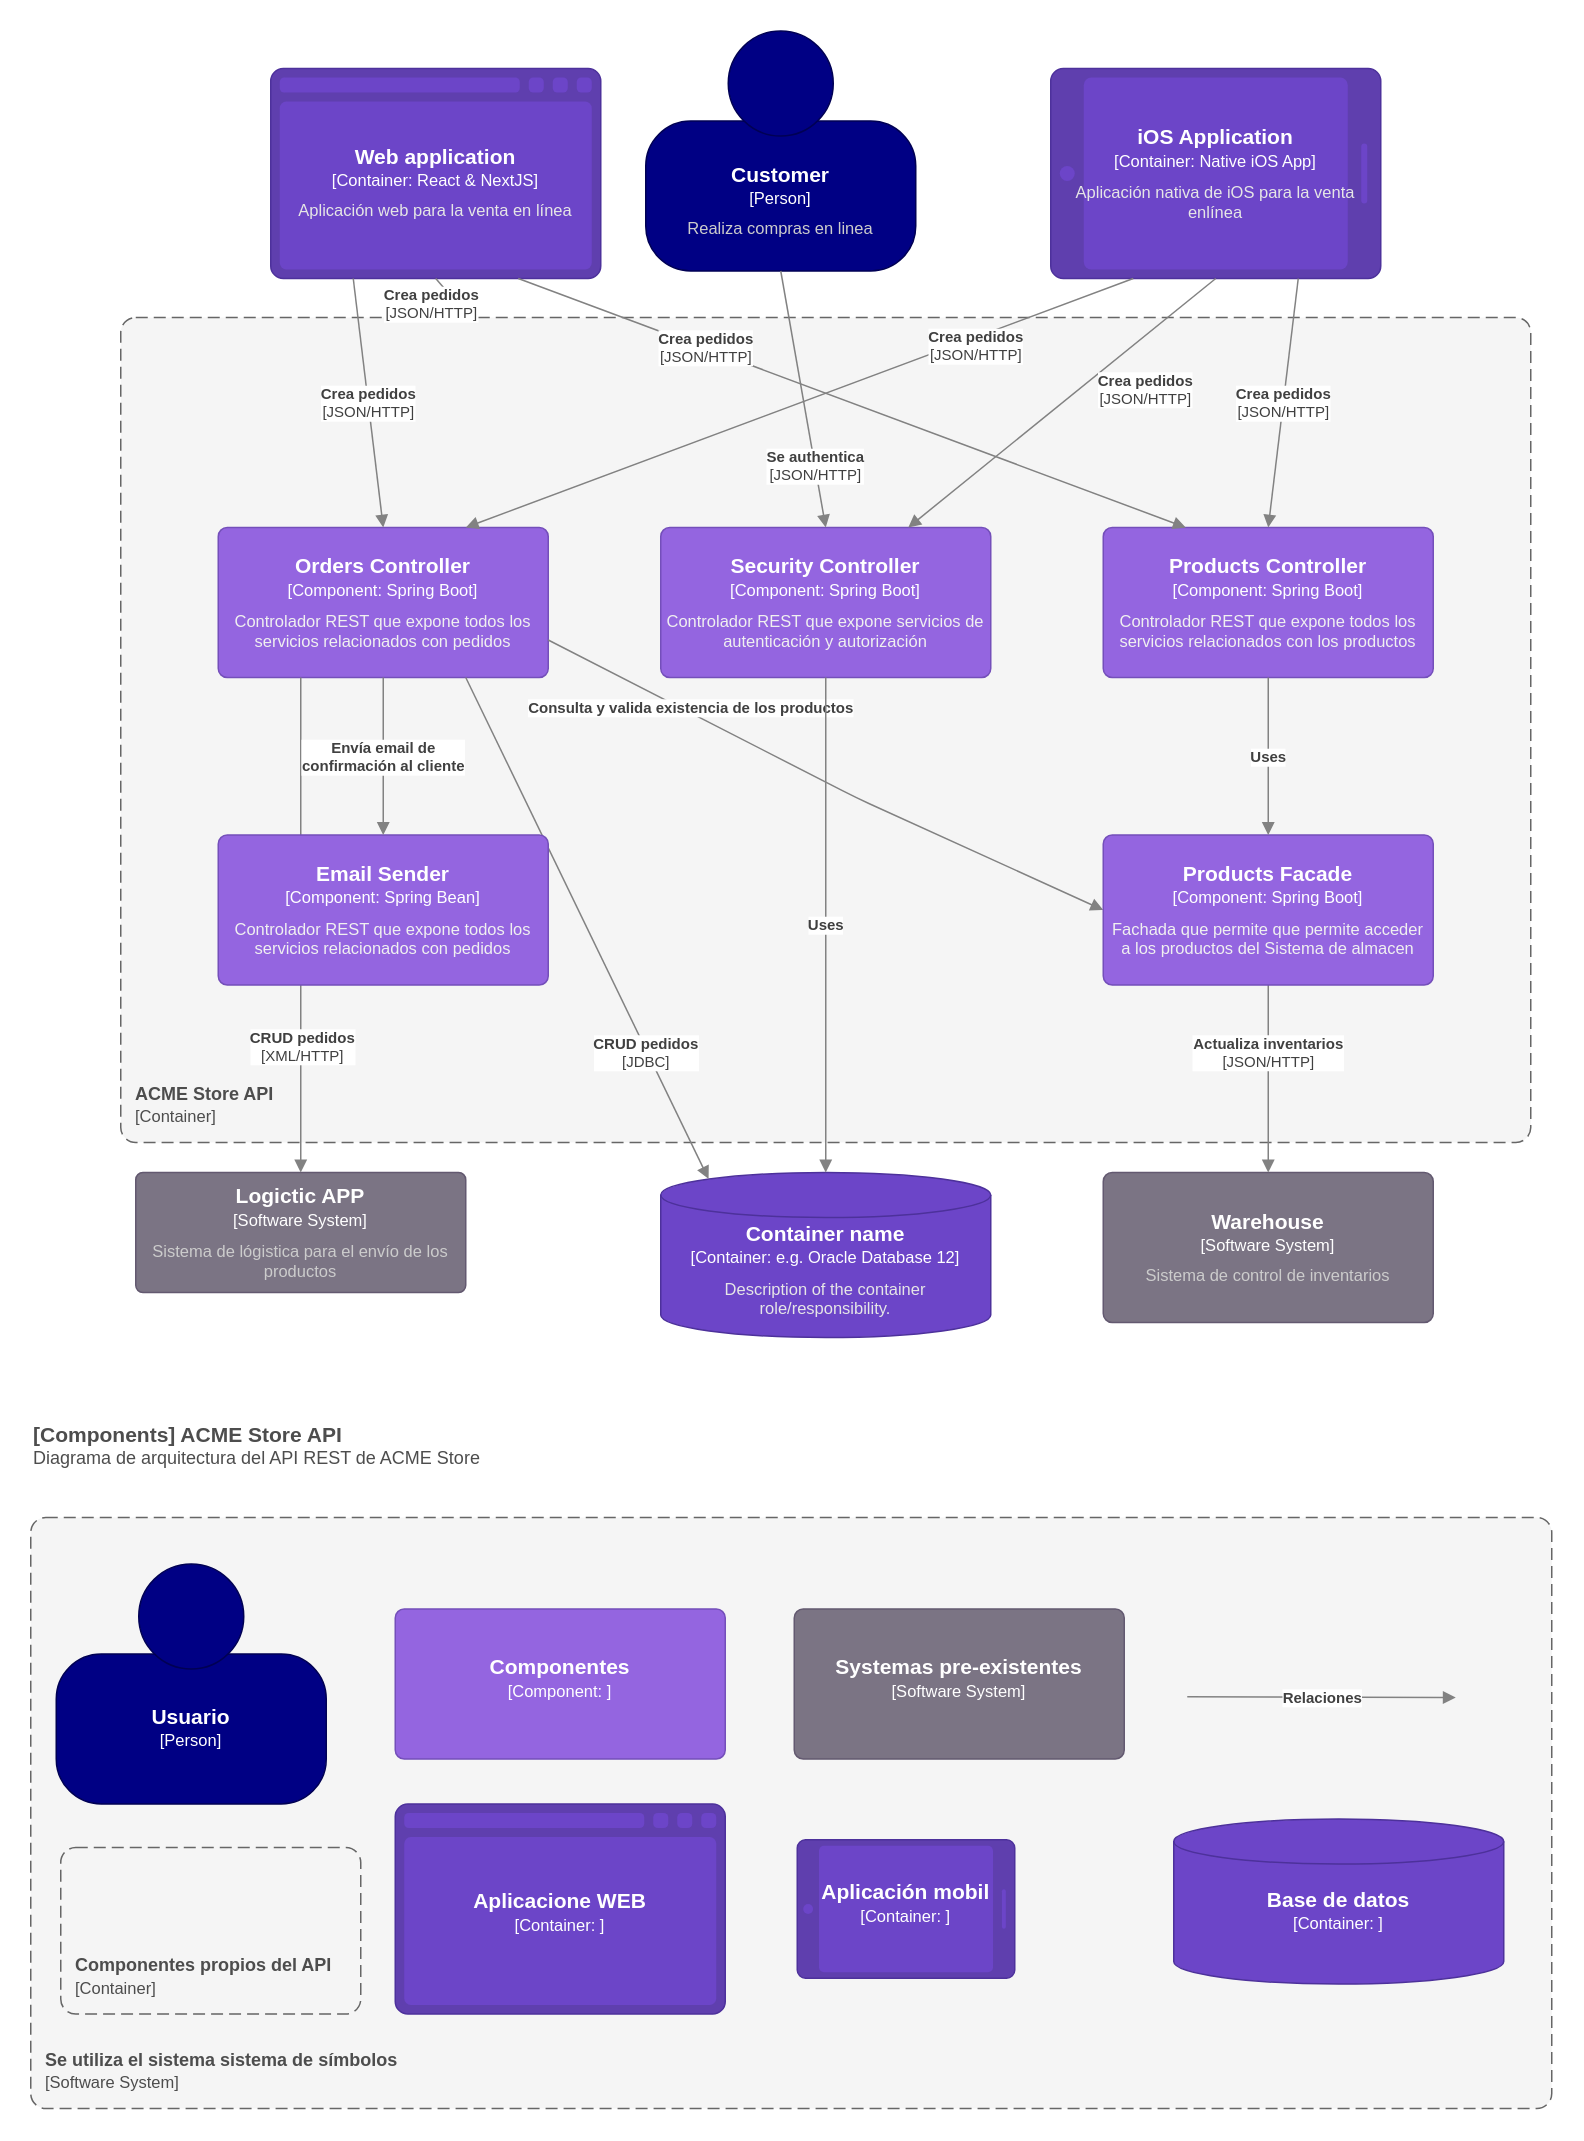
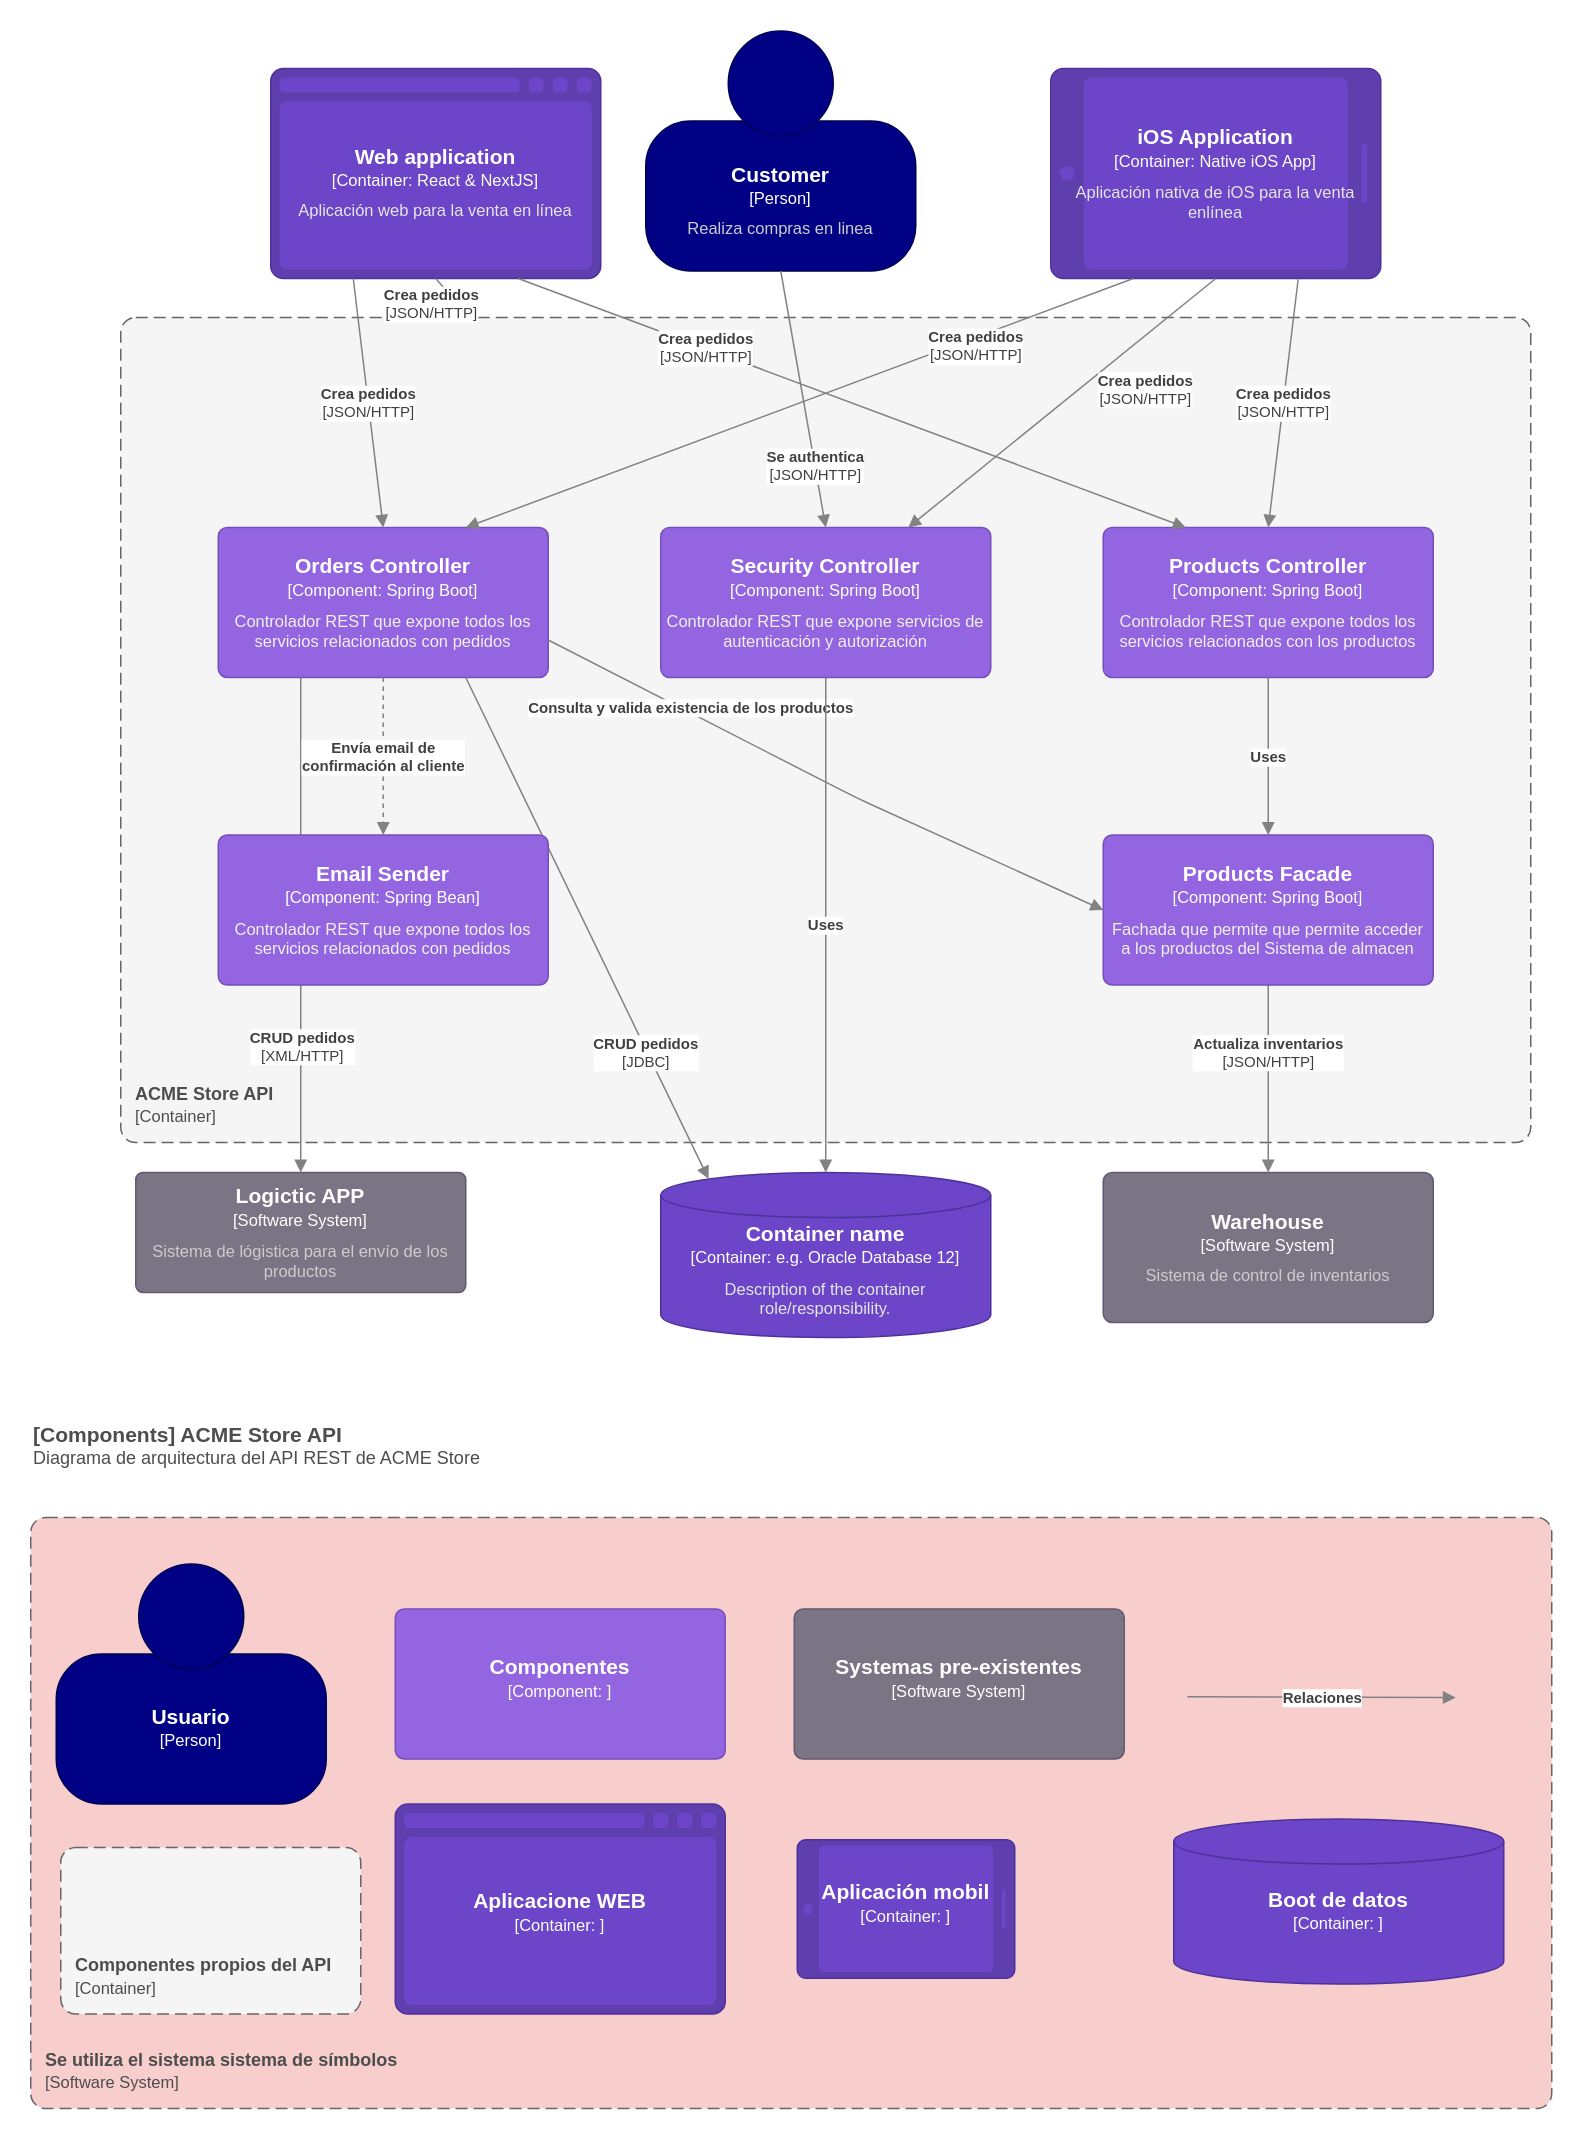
- <mxCell id="25" value="&lt;div&gt;&lt;b&gt;Envía email de &#10;confirmación al cliente&lt;/b&gt;&lt;br&gt;&lt;/div&gt;" style="endArrow=block;html=1;fontSize=10;fontColor=#404040;strokeWidth=1;endFill=1;strokeColor=#828282;elbow=vertical;metaEdit=1;backgroundOutline=0;editable=1;shadow=0;entryX=0.5;entryY=0;entryDx=0;entryDy=0;entryPerimeter=0;exitX=0.5;exitY=1;exitDx=0;exitDy=0;exitPerimeter=0;" edge="1" parent="1" source="3" target="24"><mxGeometry width="50" height="50" relative="1" as="geometry"><mxPoint x="855" y="461" as="sourcePoint" /><mxPoint x="855" y="566" as="targetPoint" /></mxGeometry></mxCell>
+ <mxCell id="25" value="&lt;div&gt;&lt;b&gt;Envía email de &#10;confirmación al cliente&lt;/b&gt;&lt;br&gt;&lt;/div&gt;" style="endArrow=block;html=1;fontSize=10;fontColor=#404040;strokeWidth=1;endFill=1;strokeColor=#828282;elbow=vertical;metaEdit=1;backgroundOutline=0;editable=1;shadow=0;entryX=0.5;entryY=0;entryDx=0;entryDy=0;entryPerimeter=0;exitX=0.5;exitY=1;exitDx=0;exitDy=0;exitPerimeter=0;dashed=1;" edge="1" parent="1" source="3" target="24"><mxGeometry width="50" height="50" relative="1" as="geometry"><mxPoint x="855" y="461" as="sourcePoint" /><mxPoint x="855" y="566" as="targetPoint" /></mxGeometry></mxCell>
- <mxCell id="26" value="&lt;div align=&quot;left&quot;&gt;&lt;font color=&quot;#4D4D4D&quot;&gt;&lt;b&gt;Se utiliza el sistema sistema de símbolos&lt;br&gt;&lt;/b&gt;&lt;/font&gt;&lt;/div&gt;&lt;div align=&quot;left&quot;&gt;&lt;font style=&quot;font-size: 11px&quot; color=&quot;#4D4D4D&quot;&gt;[Software System]&lt;/font&gt;&lt;/div&gt;" style="rounded=1;whiteSpace=wrap;html=1;dashed=1;arcSize=20;fillColor=#f5f5f5;strokeColor=#666666;fontColor=#333333;labelBackgroundColor=none;align=left;verticalAlign=bottom;labelBorderColor=none;spacingTop=0;spacing=10;dashPattern=8 4;metaEdit=1;rotatable=0;perimeter=rectanglePerimeter;noLabel=0;labelPadding=0;allowArrows=0;connectable=0;expand=0;recursiveResize=0;editable=1;pointerEvents=1;absoluteArcSize=1;" vertex="1" parent="1"><mxGeometry x="20" y="1011" width="1014" height="394" as="geometry" /></mxCell>
+ <mxCell id="26" value="&lt;div align=&quot;left&quot;&gt;&lt;font color=&quot;#4D4D4D&quot;&gt;&lt;b&gt;Se utiliza el sistema sistema de símbolos&lt;br&gt;&lt;/b&gt;&lt;/font&gt;&lt;/div&gt;&lt;div align=&quot;left&quot;&gt;&lt;font style=&quot;font-size: 11px&quot; color=&quot;#4D4D4D&quot;&gt;[Software System]&lt;/font&gt;&lt;/div&gt;" style="rounded=1;whiteSpace=wrap;html=1;dashed=1;arcSize=20;fillColor=#f8cecc;strokeColor=#666666;fontColor=#333333;labelBackgroundColor=none;align=left;verticalAlign=bottom;labelBorderColor=none;spacingTop=0;spacing=10;dashPattern=8 4;metaEdit=1;rotatable=0;perimeter=rectanglePerimeter;noLabel=0;labelPadding=0;allowArrows=0;connectable=0;expand=0;recursiveResize=0;editable=1;pointerEvents=1;absoluteArcSize=1;" vertex="1" parent="1"><mxGeometry x="20" y="1011" width="1014" height="394" as="geometry" /></mxCell>
- <mxCell id="32" value="&lt;font style=&quot;font-size: 14px&quot;&gt;&lt;b&gt;&lt;font style=&quot;font-size: 14px&quot;&gt;&lt;span&gt;Base de datos&lt;/span&gt;&lt;/font&gt;&lt;/b&gt;&lt;/font&gt;&lt;br&gt;&lt;div&gt;&lt;font style=&quot;font-size: 11px&quot;&gt;[Container: ]&lt;/font&gt;&lt;/div&gt;&lt;div style=&quot;font-size: 6px&quot;&gt;&lt;br&gt;&lt;/div&gt;&lt;div style=&quot;font-size: 11px&quot;&gt;&lt;font color=&quot;#E6E6E6&quot;&gt;&lt;/font&gt;&lt;/div&gt;" style="shape=cylinder3;whiteSpace=wrap;html=1;boundedLbl=1;backgroundOutline=1;size=15;rounded=1;fontColor=#ffffff;strokeColor=#4D319B;fillColor=#6c45c8;arcSize=6;autosize=0;metaEdit=1;resizable=0;rotatable=0;allowArrows=0;align=center;spacing=5;spacingTop=-5;verticalAlign=middle;" vertex="1" parent="1"><mxGeometry x="782" y="1212" width="220" height="110" as="geometry" /></mxCell>
+ <mxCell id="32" value="&lt;font style=&quot;font-size: 14px&quot;&gt;&lt;b&gt;&lt;font style=&quot;font-size: 14px&quot;&gt;&lt;span&gt;Boot de datos&lt;/span&gt;&lt;/font&gt;&lt;/b&gt;&lt;/font&gt;&lt;br&gt;&lt;div&gt;&lt;font style=&quot;font-size: 11px&quot;&gt;[Container: ]&lt;/font&gt;&lt;/div&gt;&lt;div style=&quot;font-size: 6px&quot;&gt;&lt;br&gt;&lt;/div&gt;&lt;div style=&quot;font-size: 11px&quot;&gt;&lt;font color=&quot;#E6E6E6&quot;&gt;&lt;/font&gt;&lt;/div&gt;" style="shape=cylinder3;whiteSpace=wrap;html=1;boundedLbl=1;backgroundOutline=1;size=15;rounded=1;fontColor=#ffffff;strokeColor=#4D319B;fillColor=#6c45c8;arcSize=6;autosize=0;metaEdit=1;resizable=0;rotatable=0;allowArrows=0;align=center;spacing=5;spacingTop=-5;verticalAlign=middle;" vertex="1" parent="1"><mxGeometry x="782" y="1212" width="220" height="110" as="geometry" /></mxCell>
